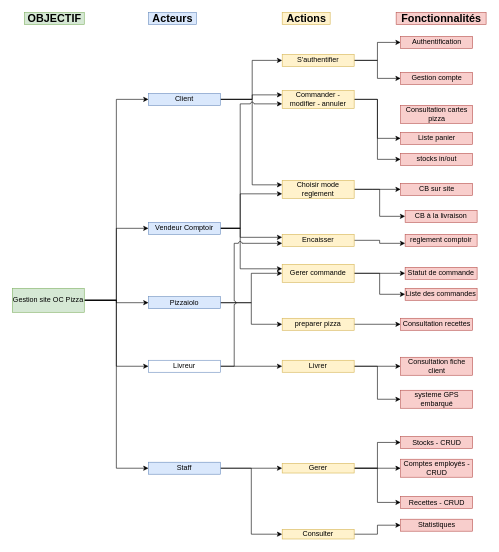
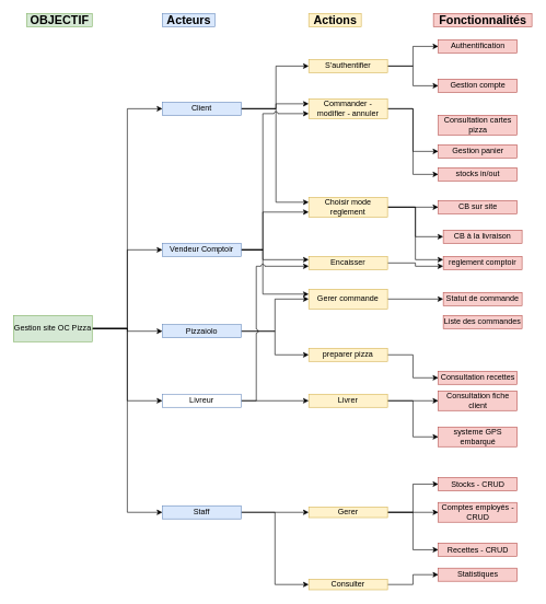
- <mxCell id="47" value="Liste panier" style="rounded=0;whiteSpace=wrap;html=1;fillColor=#f8cecc;strokeColor=#b85450;" parent="1" vertex="1"><mxGeometry x="667.5" y="220" width="120" height="20" as="geometry" /></mxCell>
+ <mxCell id="47" value="Gestion panier" style="rounded=0;whiteSpace=wrap;html=1;fillColor=#f8cecc;strokeColor=#b85450;" parent="1" vertex="1"><mxGeometry x="667.5" y="220" width="120" height="20" as="geometry" /></mxCell>
+ <mxCell id="42" style="edgeStyle=orthogonalEdgeStyle;rounded=0;comic=0;jumpStyle=arc;orthogonalLoop=1;jettySize=auto;html=1;entryX=0;entryY=0.25;entryDx=0;entryDy=0;strokeColor=#000000;" parent="1" source="43" target="50" edge="1"><mxGeometry relative="1" as="geometry" /></mxCell>
- <mxCell id="59" style="edgeStyle=orthogonalEdgeStyle;rounded=0;comic=0;jumpStyle=gap;orthogonalLoop=1;jettySize=auto;html=1;entryX=0;entryY=0.5;entryDx=0;entryDy=0;strokeColor=#000000;" parent="1" source="60" target="66" edge="1"><mxGeometry relative="1" as="geometry" /></mxCell>
- <mxCell id="69" value="Consultation recettes" style="rounded=0;whiteSpace=wrap;html=1;fillColor=#f8cecc;strokeColor=#b85450;" parent="1" vertex="1"><mxGeometry x="667.5" y="530" width="120" height="20" as="geometry" /></mxCell>
+ <mxCell id="69" value="Consultation recettes" style="rounded=0;whiteSpace=wrap;html=1;fillColor=#f8cecc;strokeColor=#b85450;" parent="1" vertex="1"><mxGeometry x="667.5" y="565" width="120" height="20" as="geometry" /></mxCell>
